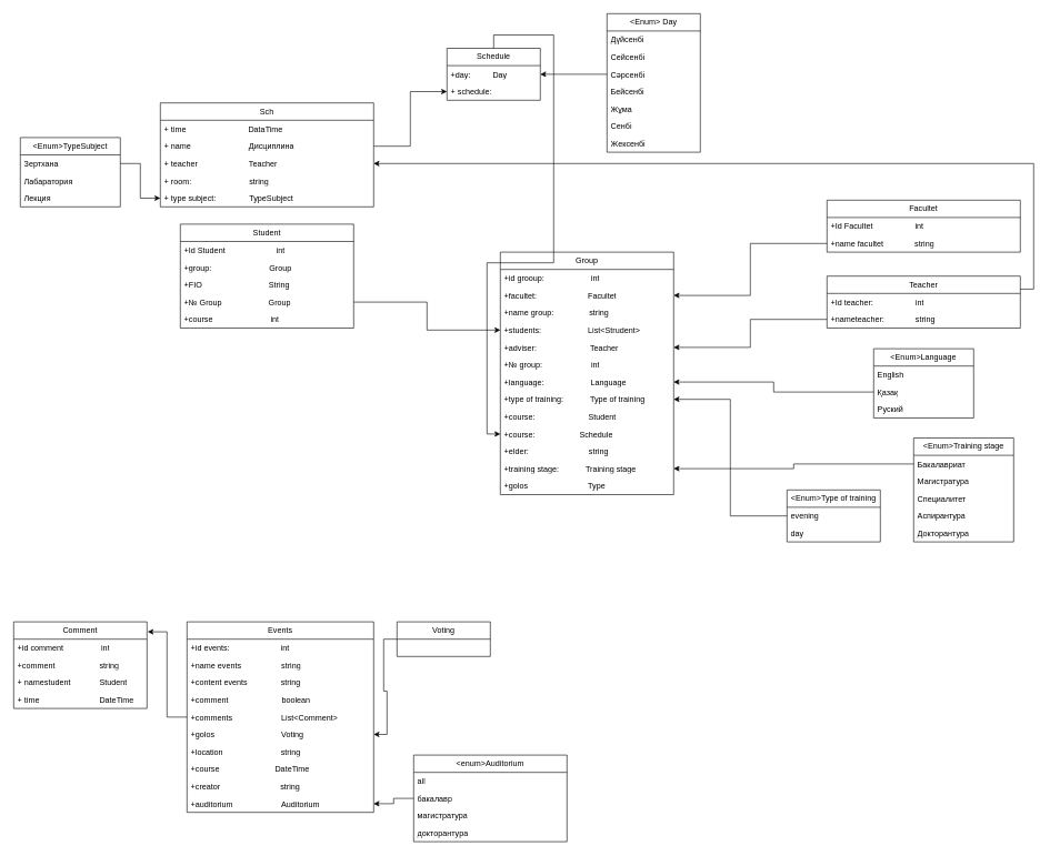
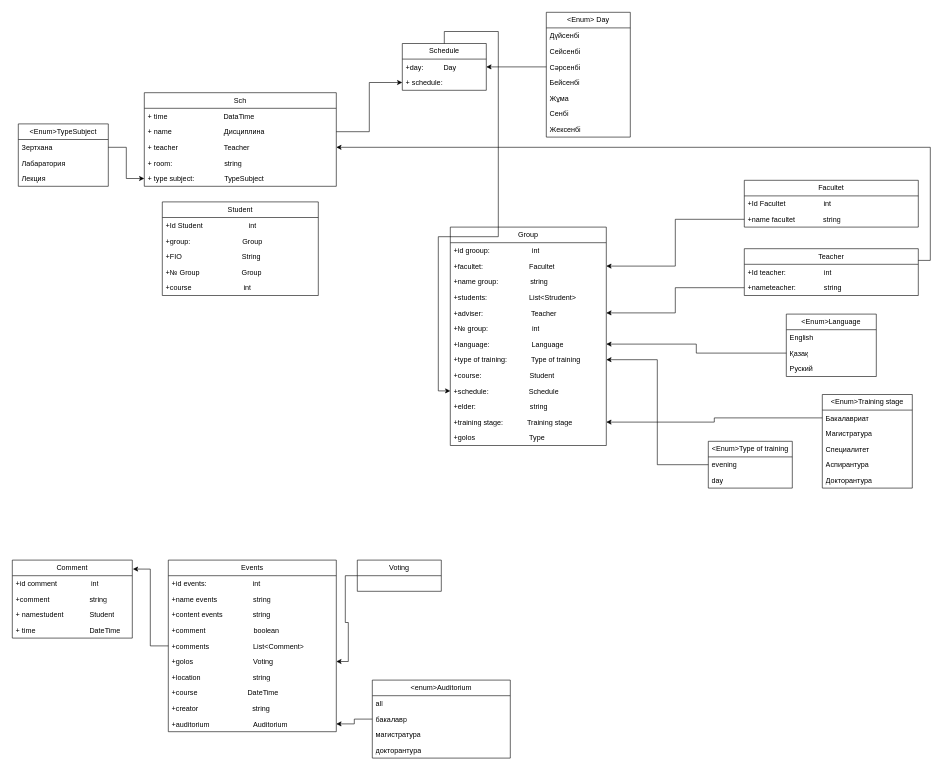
- <mxCell id="72" style="edgeStyle=orthogonalEdgeStyle;rounded=0;orthogonalLoop=1;jettySize=auto;html=1;exitX=1;exitY=0.5;exitDx=0;exitDy=0;entryX=0;entryY=0.5;entryDx=0;entryDy=0;" parent="1" source="20" target="6" edge="1"><mxGeometry relative="1" as="geometry" /></mxCell>
- <mxCell id="12" value="+course:&amp;nbsp; &amp;nbsp; &amp;nbsp; &amp;nbsp; &amp;nbsp; &amp;nbsp; &amp;nbsp; &amp;nbsp; &amp;nbsp; &amp;nbsp; Schedule&lt;br&gt;&amp;nbsp;" style="text;strokeColor=none;fillColor=none;align=left;verticalAlign=top;spacingLeft=4;spacingRight=4;overflow=hidden;rotatable=0;points=[[0,0.5],[1,0.5]];portConstraint=eastwest;whiteSpace=wrap;html=1;" parent="2" vertex="1"><mxGeometry y="260" width="260" height="26" as="geometry" /></mxCell>
+ <mxCell id="12" value="+schedule:&amp;nbsp; &amp;nbsp; &amp;nbsp; &amp;nbsp; &amp;nbsp; &amp;nbsp; &amp;nbsp; &amp;nbsp; &amp;nbsp; &amp;nbsp; Schedule&lt;br&gt;&amp;nbsp;" style="text;strokeColor=none;fillColor=none;align=left;verticalAlign=top;spacingLeft=4;spacingRight=4;overflow=hidden;rotatable=0;points=[[0,0.5],[1,0.5]];portConstraint=eastwest;whiteSpace=wrap;html=1;" parent="2" vertex="1"><mxGeometry y="260" width="260" height="26" as="geometry" /></mxCell>
